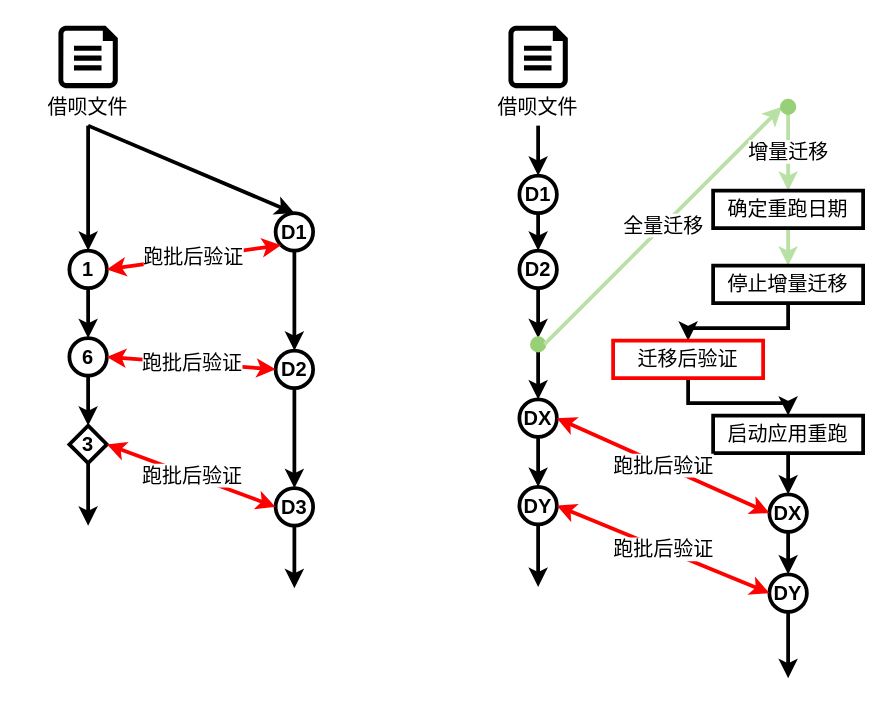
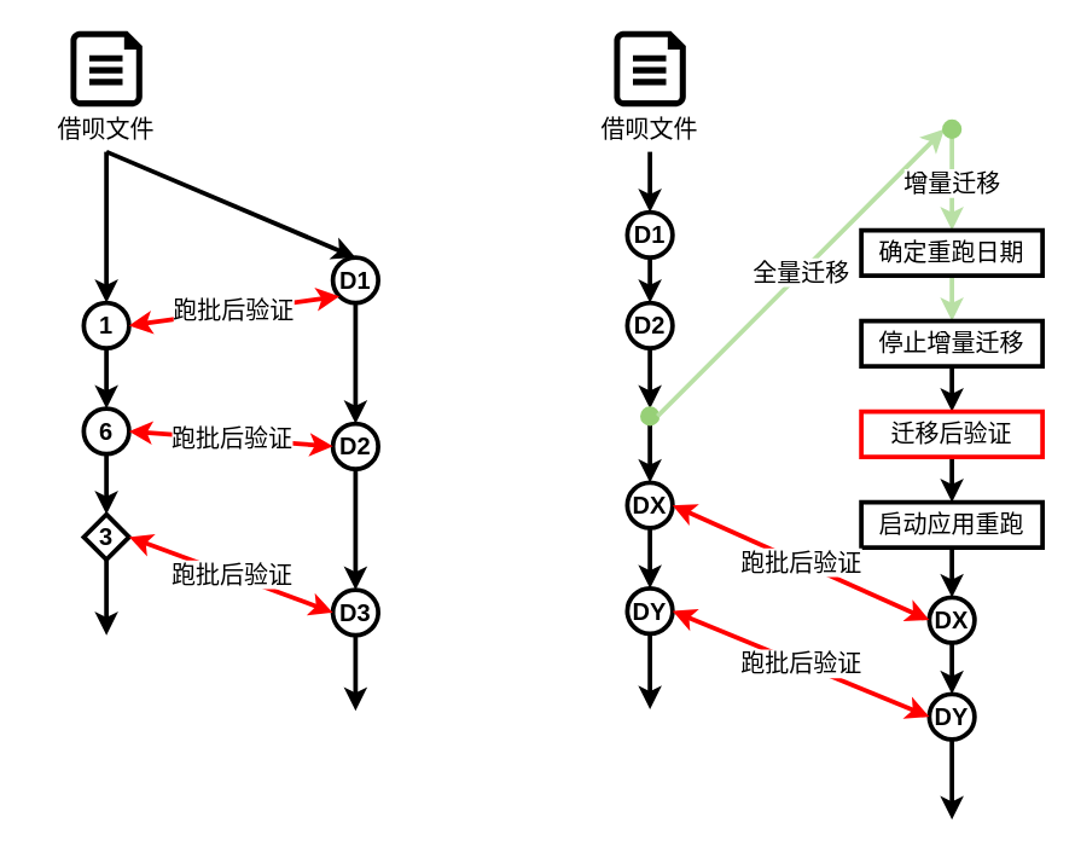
- <mxCell id="48" value="迁移后验证" style="rounded=0;whiteSpace=wrap;html=1;fontSize=16;strokeColor=#FF0000;strokeWidth=3;fillColor=none;" vertex="1" parent="1"><mxGeometry x="490" y="272" width="120" height="30" as="geometry" /></mxCell>
+ <mxCell id="48" value="迁移后验证" style="rounded=0;whiteSpace=wrap;html=1;fontSize=16;strokeColor=#FF0000;strokeWidth=3;fillColor=none;" vertex="1" parent="1"><mxGeometry x="570" y="272" width="120" height="30" as="geometry" /></mxCell>
